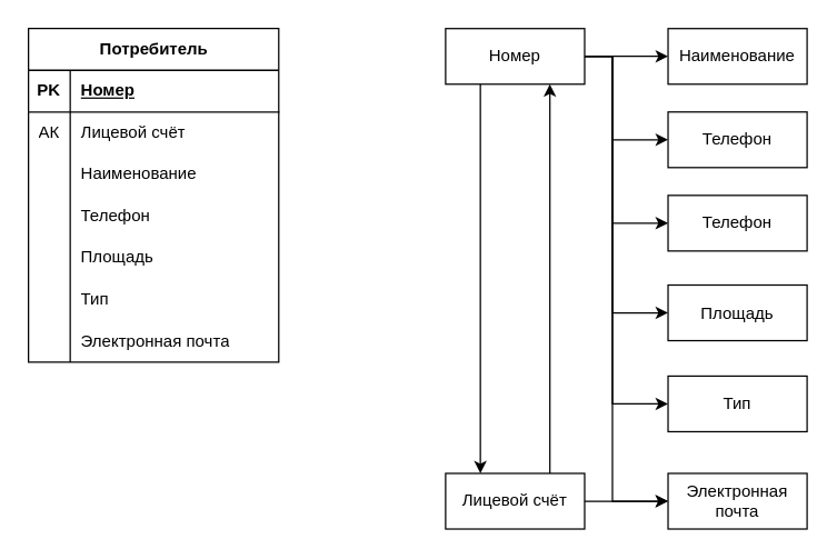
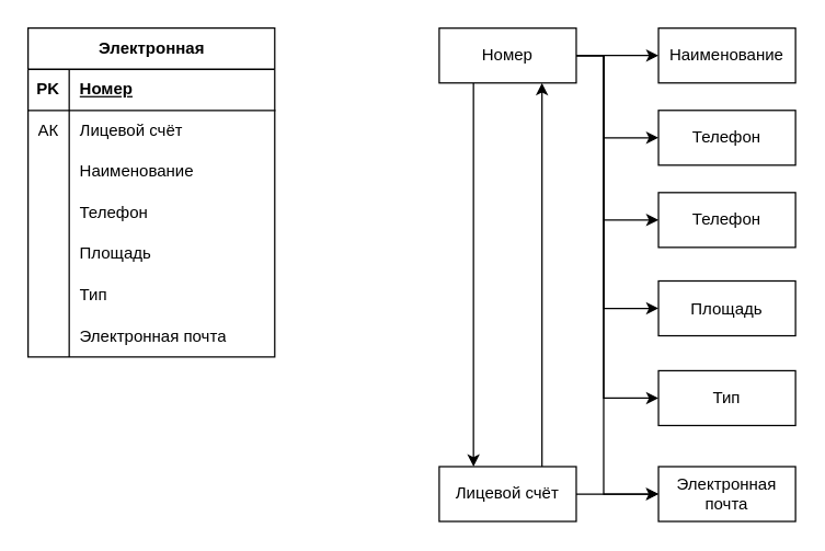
- <mxCell id="2" value="Потребитель" style="shape=table;startSize=30;container=1;collapsible=1;childLayout=tableLayout;fixedRows=1;rowLines=0;fontStyle=1;align=center;resizeLast=1;html=1;metaEdit=0;" vertex="1" parent="1"><mxGeometry x="20" y="20" width="180" height="240" as="geometry"><mxRectangle y="550" width="120" height="30" as="alternateBounds" /></mxGeometry></mxCell>
+ <mxCell id="2" value="Электронная" style="shape=table;startSize=30;container=1;collapsible=1;childLayout=tableLayout;fixedRows=1;rowLines=0;fontStyle=1;align=center;resizeLast=1;html=1;metaEdit=0;" vertex="1" parent="1"><mxGeometry x="20" y="20" width="180" height="240" as="geometry"><mxRectangle y="550" width="120" height="30" as="alternateBounds" /></mxGeometry></mxCell>
